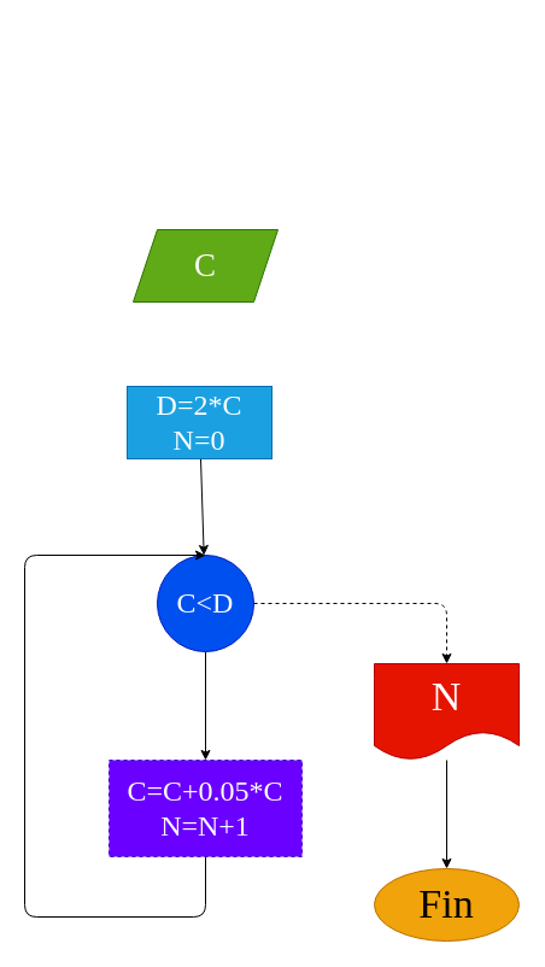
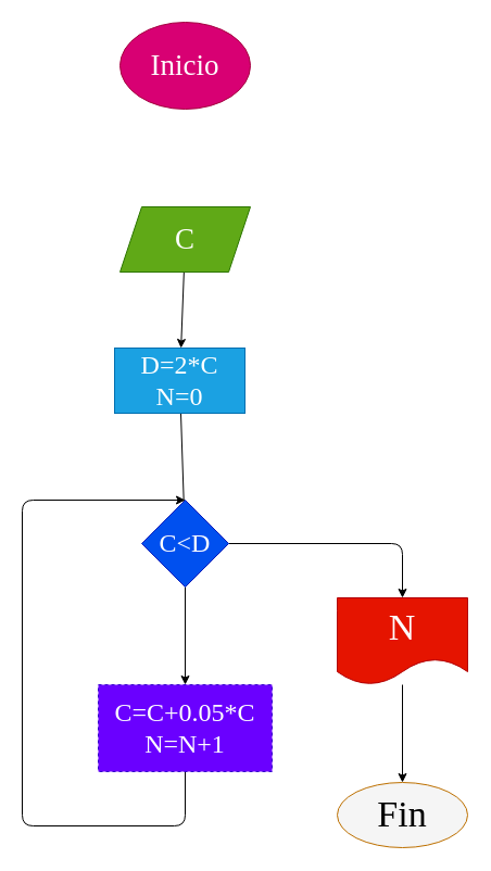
+ <mxCell id="2" value="Inicio" style="ellipse;whiteSpace=wrap;html=1;fillColor=#d80073;fontColor=#ffffff;strokeColor=#A50040;fontFamily=Comic Sans MS;fontSize=27;" parent="1" vertex="1"><mxGeometry x="110" y="20" width="120" height="80" as="geometry" /></mxCell>
+ <mxCell id="3" value="" style="edgeStyle=none;html=1;fontFamily=Comic Sans MS;fontSize=27;" parent="1" source="4" target="6" edge="1"><mxGeometry relative="1" as="geometry" /></mxCell>
- <mxCell id="5" value="" style="edgeStyle=none;html=1;fontFamily=Comic Sans MS;fontSize=24;" parent="1" source="6" target="9" edge="1"><mxGeometry relative="1" as="geometry" /></mxCell>
+ <mxCell id="5" value="" style="edgeStyle=none;html=1;fontFamily=Comic Sans MS;fontSize=24;endArrow=none;" parent="1" source="6" target="9" edge="1"><mxGeometry relative="1" as="geometry" /></mxCell>
- <mxCell id="9" value="C&amp;lt;D" style="ellipse;whiteSpace=wrap;html=1;fontSize=24;fontFamily=Comic Sans MS;fillColor=#0050ef;strokeColor=#001DBC;fontColor=#ffffff;" parent="1" vertex="1"><mxGeometry x="130" y="460" width="80" height="80" as="geometry" /></mxCell>
+ <mxCell id="9" value="C&amp;lt;D" style="rhombus;whiteSpace=wrap;html=1;fontSize=24;fontFamily=Comic Sans MS;fillColor=#0050ef;strokeColor=#001DBC;fontColor=#ffffff;" parent="1" vertex="1"><mxGeometry x="130" y="460" width="80" height="80" as="geometry" /></mxCell>
- <mxCell id="8" value="" style="edgeStyle=none;html=1;fontFamily=Comic Sans MS;fontSize=24;dashed=1;" parent="1" source="9" target="13" edge="1"><mxGeometry relative="1" as="geometry"><Array as="points"><mxPoint x="370" y="500" /></Array></mxGeometry></mxCell>
+ <mxCell id="8" value="" style="edgeStyle=none;html=1;fontFamily=Comic Sans MS;fontSize=24;" parent="1" source="9" target="13" edge="1"><mxGeometry relative="1" as="geometry"><Array as="points"><mxPoint x="370" y="500" /></Array></mxGeometry></mxCell>
- <mxCell id="14" value="Fin" style="ellipse;whiteSpace=wrap;html=1;fontSize=34;fontFamily=Comic Sans MS;fillColor=#f0a30a;strokeColor=#BD7000;fontColor=#000000;" parent="1" vertex="1"><mxGeometry x="310" y="720" width="120" height="60" as="geometry" /></mxCell>
+ <mxCell id="14" value="Fin" style="ellipse;whiteSpace=wrap;html=1;fontSize=34;fontFamily=Comic Sans MS;fillColor=#f5f5f5;strokeColor=#BD7000;fontColor=#000000;" parent="1" vertex="1"><mxGeometry x="310" y="720" width="120" height="60" as="geometry" /></mxCell>
